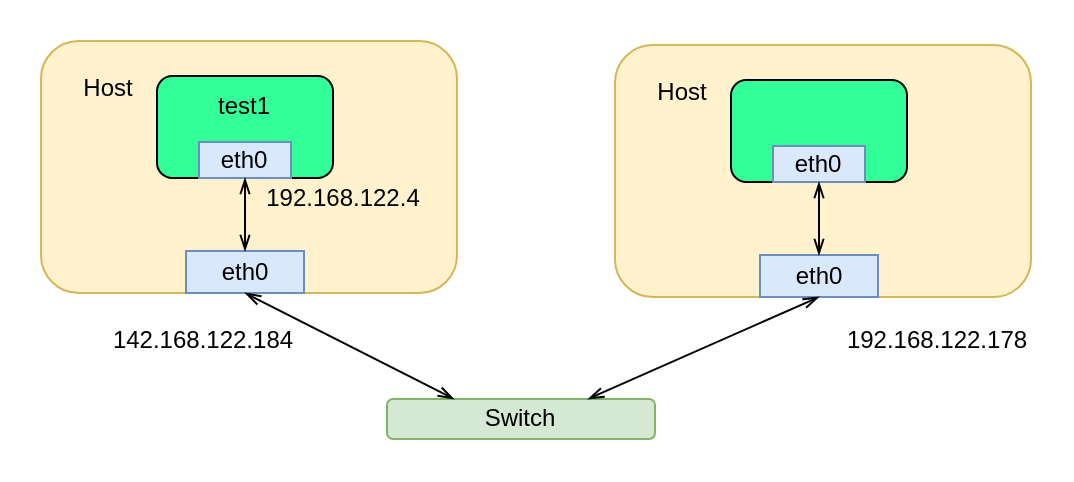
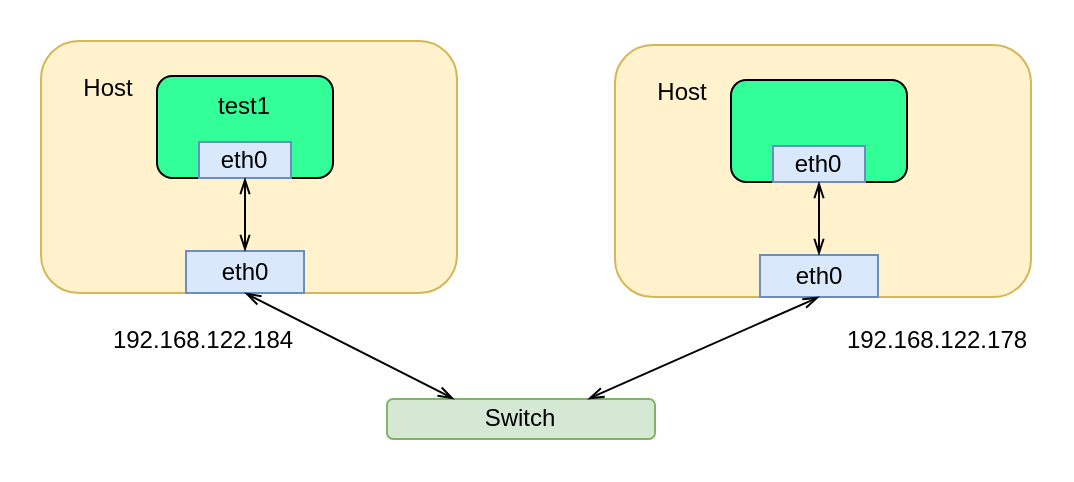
- <mxCell id="10" value="192.168.122.4" style="text;html=1;strokeColor=none;fillColor=none;align=center;verticalAlign=middle;whiteSpace=wrap;rounded=0;" vertex="1" parent="1"><mxGeometry x="130" y="88.5" width="83" height="20" as="geometry" /></mxCell>
- <mxCell id="19" value="142.168.122.184" style="text;html=1;strokeColor=none;fillColor=none;align=center;verticalAlign=middle;whiteSpace=wrap;rounded=0;" vertex="1" parent="1"><mxGeometry x="55" y="160" width="93" height="20" as="geometry" /></mxCell>
+ <mxCell id="19" value="192.168.122.184" style="text;html=1;strokeColor=none;fillColor=none;align=center;verticalAlign=middle;whiteSpace=wrap;rounded=0;" vertex="1" parent="1"><mxGeometry x="55" y="160" width="93" height="20" as="geometry" /></mxCell>
